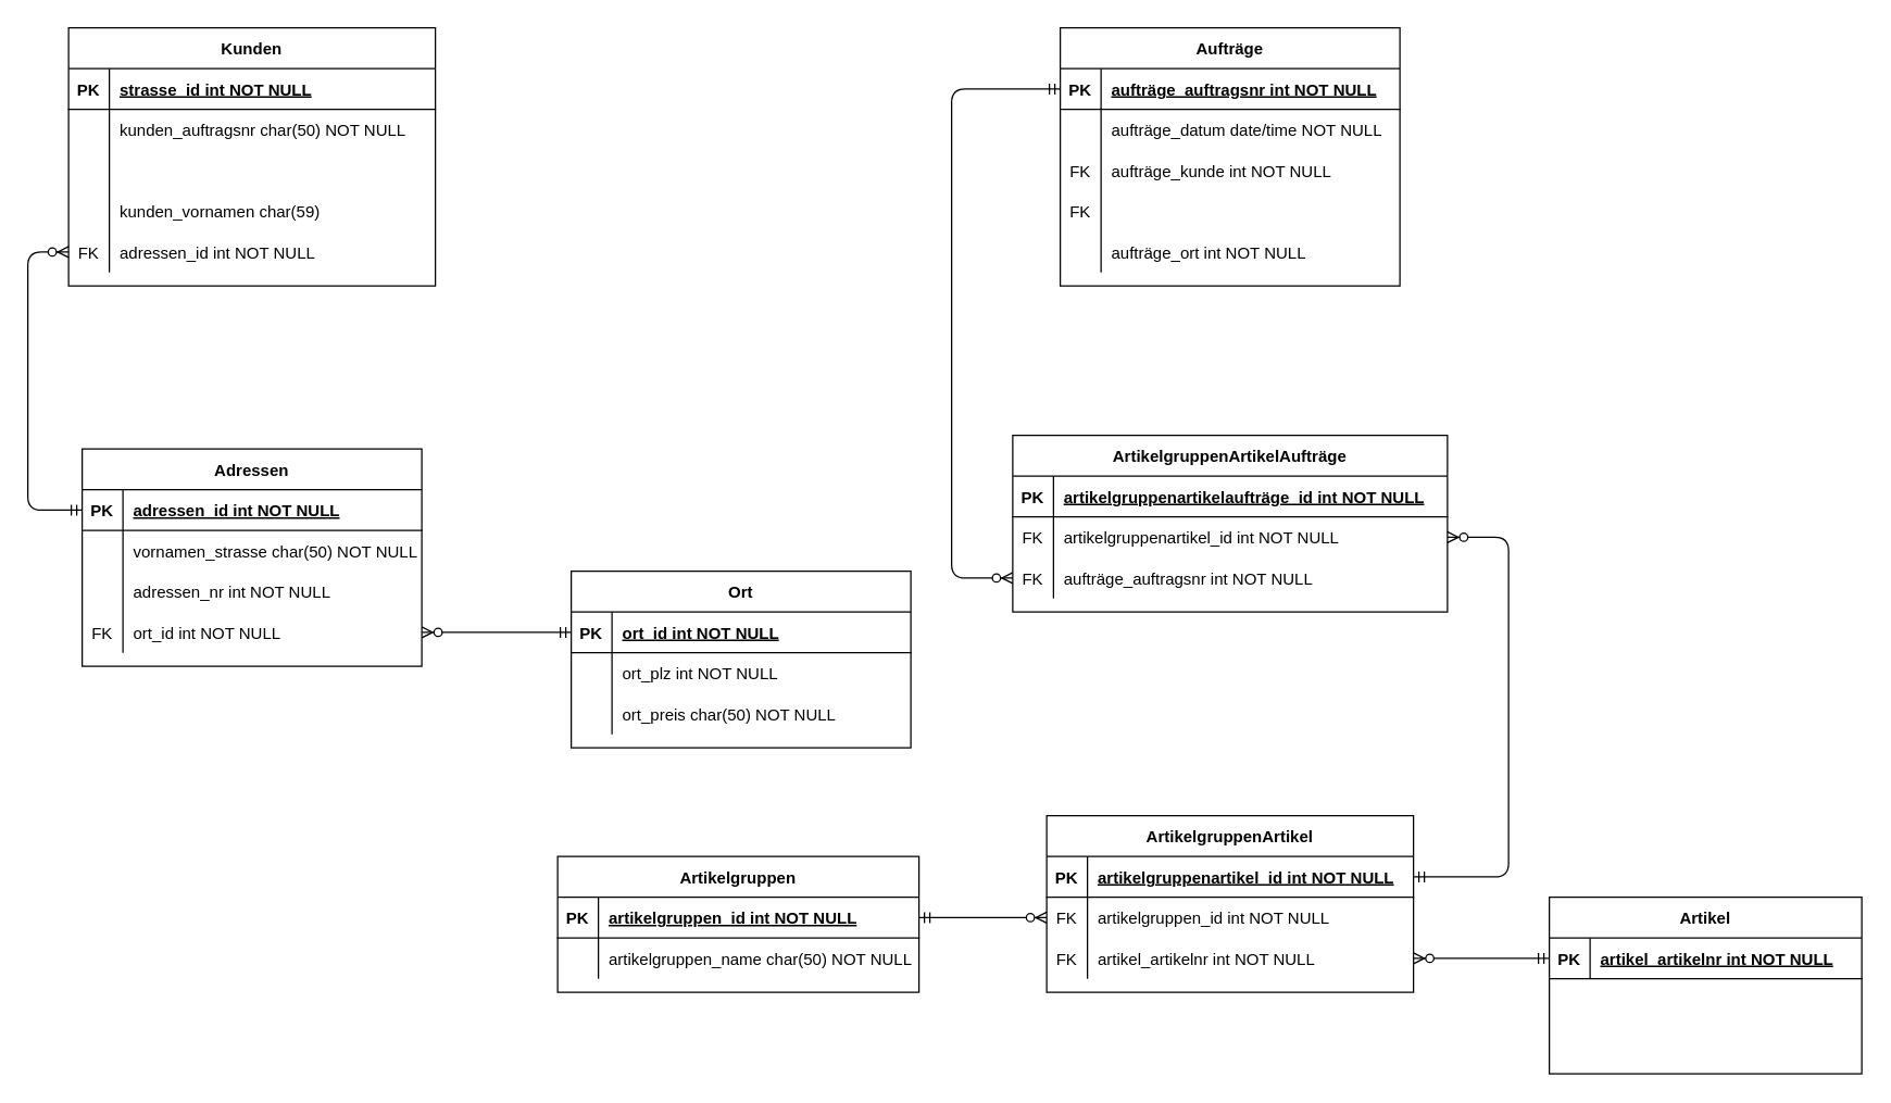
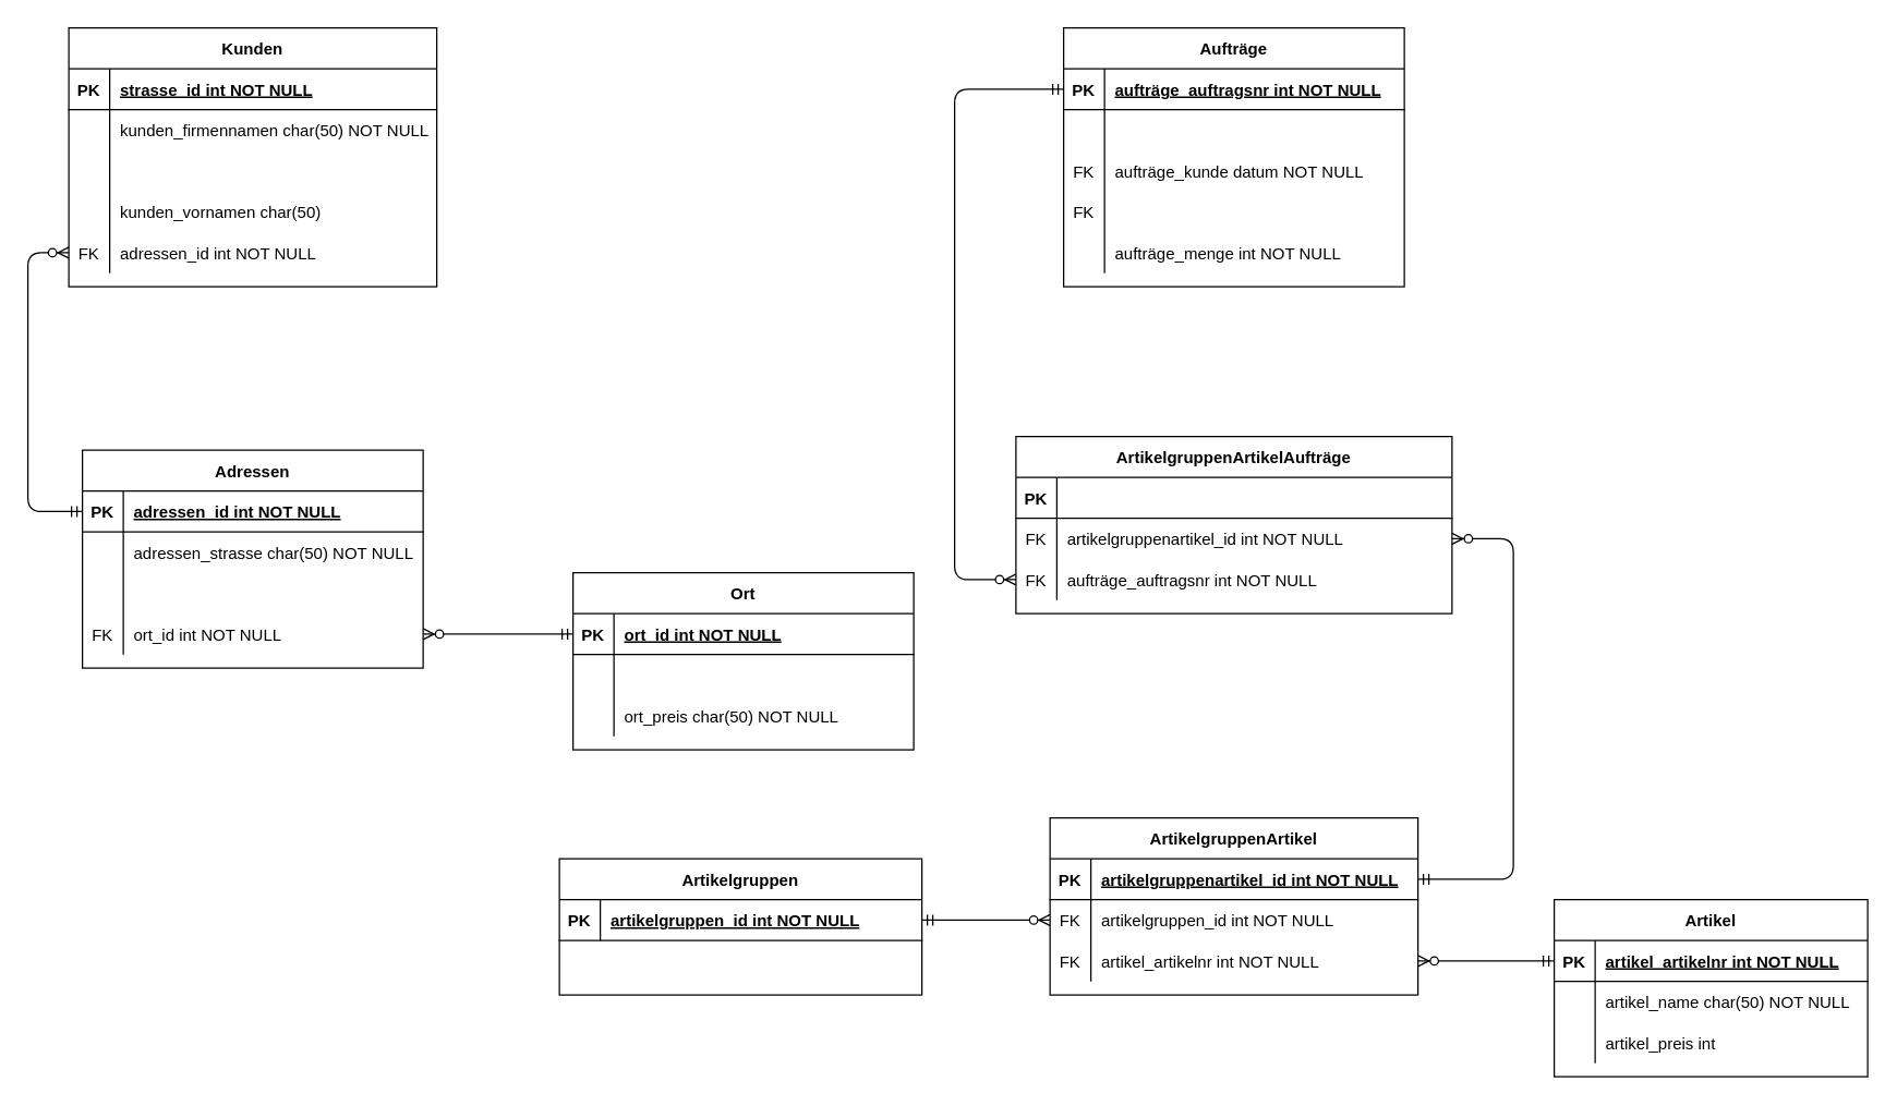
- <mxCell id="77" value="aufträge_datum date/time NOT NULL" style="shape=partialRectangle;connectable=0;fillColor=none;top=0;left=0;bottom=0;right=0;align=left;spacingLeft=6;overflow=hidden;" vertex="1" parent="75"><mxGeometry x="30" width="220" height="30" as="geometry" /></mxCell>
- <mxCell id="10" value="kunden_auftragsnr char(50) NOT NULL" style="shape=partialRectangle;overflow=hidden;connectable=0;fillColor=none;top=0;left=0;bottom=0;right=0;align=left;spacingLeft=6;" parent="8" vertex="1"><mxGeometry x="30" width="240" height="30" as="geometry" /></mxCell>
+ <mxCell id="10" value="kunden_firmennamen char(50) NOT NULL" style="shape=partialRectangle;overflow=hidden;connectable=0;fillColor=none;top=0;left=0;bottom=0;right=0;align=left;spacingLeft=6;" parent="8" vertex="1"><mxGeometry x="30" width="240" height="30" as="geometry" /></mxCell>
- <mxCell id="80" value="aufträge_kunde int NOT NULL" style="shape=partialRectangle;connectable=0;fillColor=none;top=0;left=0;bottom=0;right=0;align=left;spacingLeft=6;overflow=hidden;" vertex="1" parent="78"><mxGeometry x="30" width="220" height="30" as="geometry" /></mxCell>
+ <mxCell id="80" value="aufträge_kunde datum NOT NULL" style="shape=partialRectangle;connectable=0;fillColor=none;top=0;left=0;bottom=0;right=0;align=left;spacingLeft=6;overflow=hidden;" vertex="1" parent="78"><mxGeometry x="30" width="220" height="30" as="geometry" /></mxCell>
- <mxCell id="15" value="kunden_vornamen char(59)" style="shape=partialRectangle;overflow=hidden;connectable=0;fillColor=none;top=0;left=0;bottom=0;right=0;align=left;spacingLeft=6;" vertex="1" parent="13"><mxGeometry x="30" width="240" height="30" as="geometry" /></mxCell>
+ <mxCell id="15" value="kunden_vornamen char(50)" style="shape=partialRectangle;overflow=hidden;connectable=0;fillColor=none;top=0;left=0;bottom=0;right=0;align=left;spacingLeft=6;" vertex="1" parent="13"><mxGeometry x="30" width="240" height="30" as="geometry" /></mxCell>
- <mxCell id="85" value="aufträge_ort int NOT NULL" style="shape=partialRectangle;connectable=0;fillColor=none;top=0;left=0;bottom=0;right=0;align=left;spacingLeft=6;overflow=hidden;" vertex="1" parent="83"><mxGeometry x="30" width="220" height="30" as="geometry" /></mxCell>
+ <mxCell id="85" value="aufträge_menge int NOT NULL" style="shape=partialRectangle;connectable=0;fillColor=none;top=0;left=0;bottom=0;right=0;align=left;spacingLeft=6;overflow=hidden;" vertex="1" parent="83"><mxGeometry x="30" width="220" height="30" as="geometry" /></mxCell>
- <mxCell id="89" value="artikelgruppenartikelaufträge_id int NOT NULL" style="shape=partialRectangle;connectable=0;fillColor=none;top=0;left=0;bottom=0;right=0;align=left;spacingLeft=6;fontStyle=5;overflow=hidden;" vertex="1" parent="87"><mxGeometry x="30" width="290" height="30" as="geometry" /></mxCell>
- <mxCell id="25" value="vornamen_strasse char(50) NOT NULL" style="shape=partialRectangle;overflow=hidden;connectable=0;fillColor=none;top=0;left=0;bottom=0;right=0;align=left;spacingLeft=6;" parent="23" vertex="1"><mxGeometry x="30" width="220" height="30" as="geometry" /></mxCell>
+ <mxCell id="25" value="adressen_strasse char(50) NOT NULL" style="shape=partialRectangle;overflow=hidden;connectable=0;fillColor=none;top=0;left=0;bottom=0;right=0;align=left;spacingLeft=6;" parent="23" vertex="1"><mxGeometry x="30" width="220" height="30" as="geometry" /></mxCell>
- <mxCell id="28" value="adressen_nr int NOT NULL" style="shape=partialRectangle;overflow=hidden;connectable=0;fillColor=none;top=0;left=0;bottom=0;right=0;align=left;spacingLeft=6;" vertex="1" parent="26"><mxGeometry x="30" width="220" height="30" as="geometry" /></mxCell>
- <mxCell id="39" value="ort_plz int NOT NULL" style="shape=partialRectangle;overflow=hidden;connectable=0;fillColor=none;top=0;left=0;bottom=0;right=0;align=left;spacingLeft=6;" parent="37" vertex="1"><mxGeometry x="30" width="220" height="30" as="geometry" /></mxCell>
- <mxCell id="60" value="artikelgruppen_name char(50) NOT NULL" style="shape=partialRectangle;connectable=0;fillColor=none;top=0;left=0;bottom=0;right=0;align=left;spacingLeft=6;overflow=hidden;" vertex="1" parent="58"><mxGeometry x="30" width="236" height="30" as="geometry" /></mxCell>
+ <mxCell id="67" value="artikel_name char(50) NOT NULL" style="shape=partialRectangle;connectable=0;fillColor=none;top=0;left=0;bottom=0;right=0;align=left;spacingLeft=6;overflow=hidden;" vertex="1" parent="65"><mxGeometry x="30" width="200" height="30" as="geometry" /></mxCell>
+ <mxCell id="70" value="artikel_preis int" style="shape=partialRectangle;connectable=0;fillColor=none;top=0;left=0;bottom=0;right=0;align=left;spacingLeft=6;overflow=hidden;" vertex="1" parent="68"><mxGeometry x="30" width="200" height="30" as="geometry" /></mxCell>
